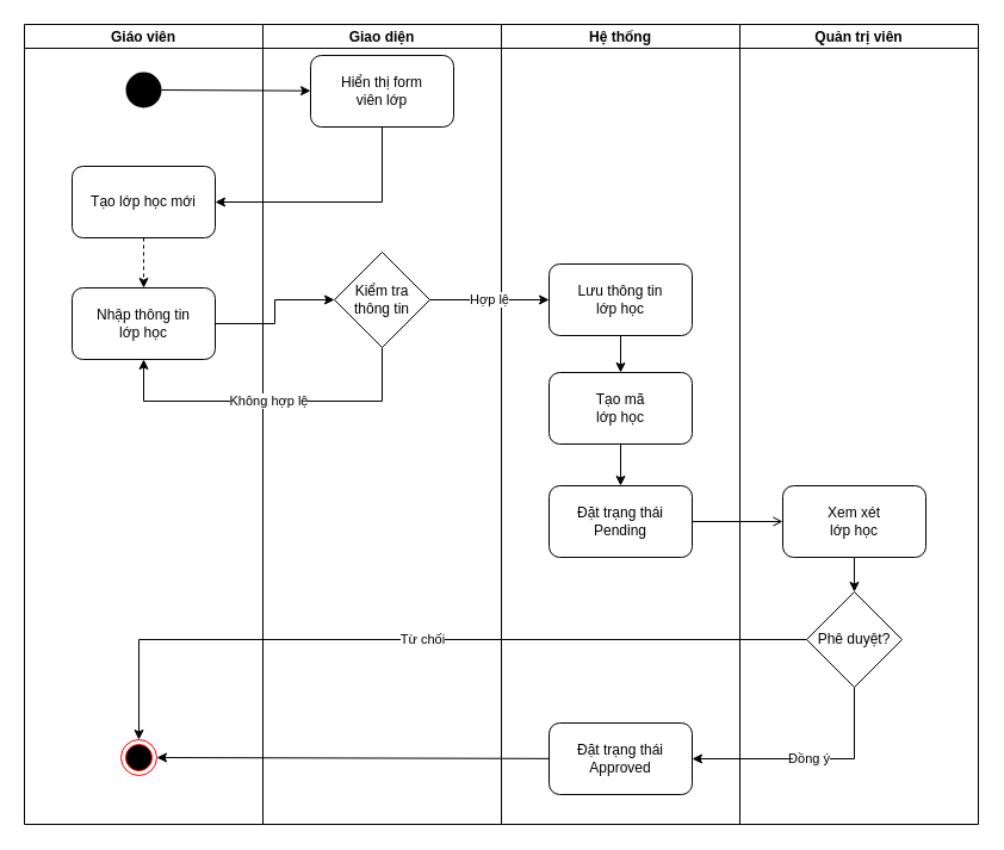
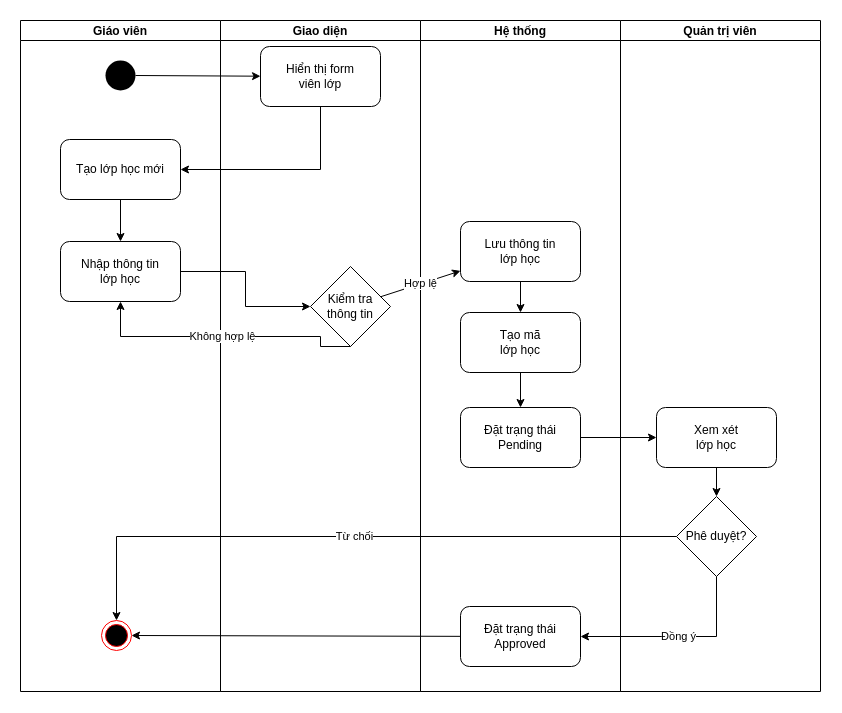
- <mxCell id="20" value="" style="endArrow=classic;html=1;dashed=1;" parent="1" source="4" target="5" edge="1"><mxGeometry relative="1" as="geometry" /></mxCell>
+ <mxCell id="20" value="" style="endArrow=classic;html=1;" parent="1" source="4" target="5" edge="1"><mxGeometry relative="1" as="geometry" /></mxCell>
- <mxCell id="9" value="Kiểm tra&#10;thông tin" style="rhombus;whiteSpace=wrap;html=1;" parent="7" vertex="1"><mxGeometry x="60" y="191" width="80" height="80" as="geometry" /></mxCell>
+ <mxCell id="9" value="Kiểm tra&#10;thông tin" style="rhombus;whiteSpace=wrap;html=1;" parent="7" vertex="1"><mxGeometry x="90" y="246" width="80" height="80" as="geometry" /></mxCell>
- <mxCell id="26" value="" style="endArrow=open;html=1;" parent="1" source="13" target="16" edge="1"><mxGeometry relative="1" as="geometry" /></mxCell>
+ <mxCell id="26" value="" style="endArrow=classic;html=1;" parent="1" source="13" target="16" edge="1"><mxGeometry relative="1" as="geometry" /></mxCell>
